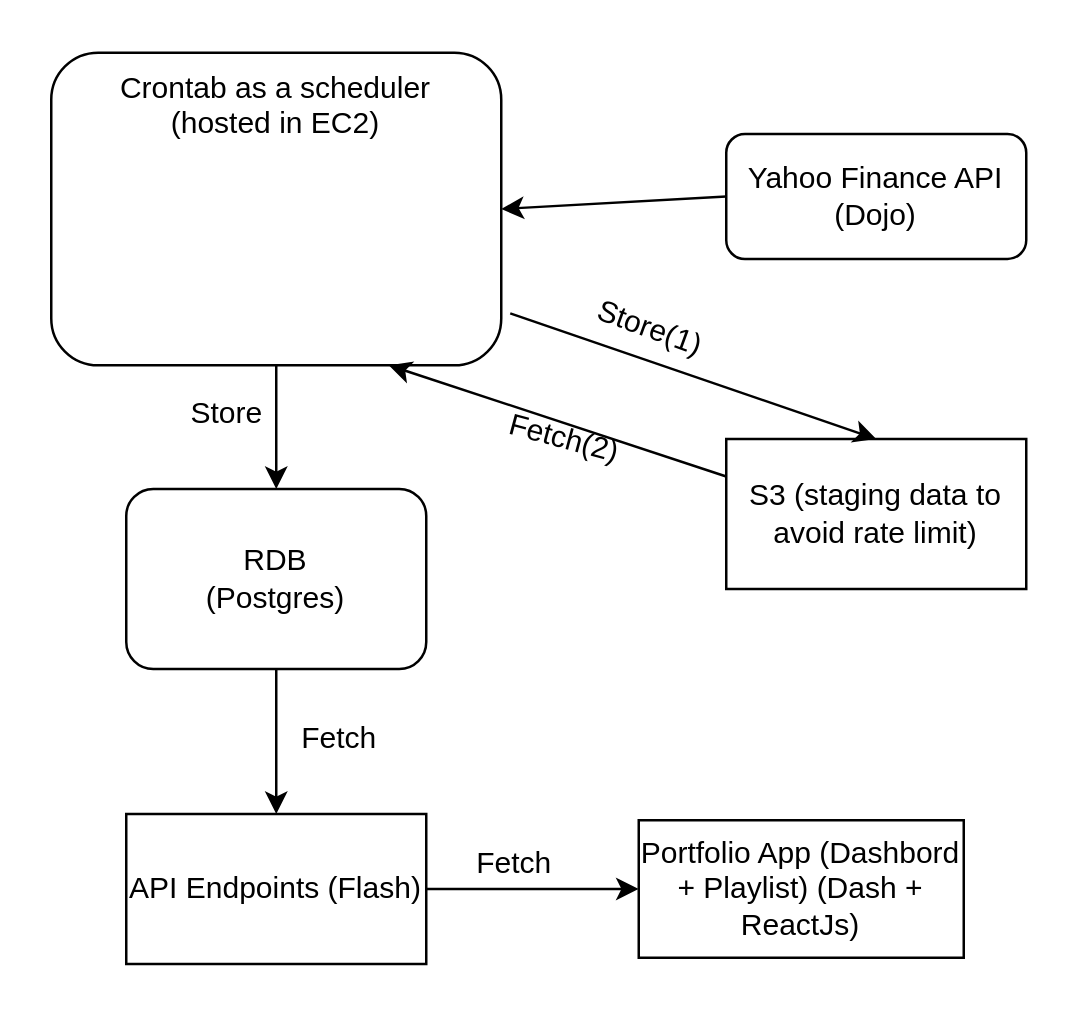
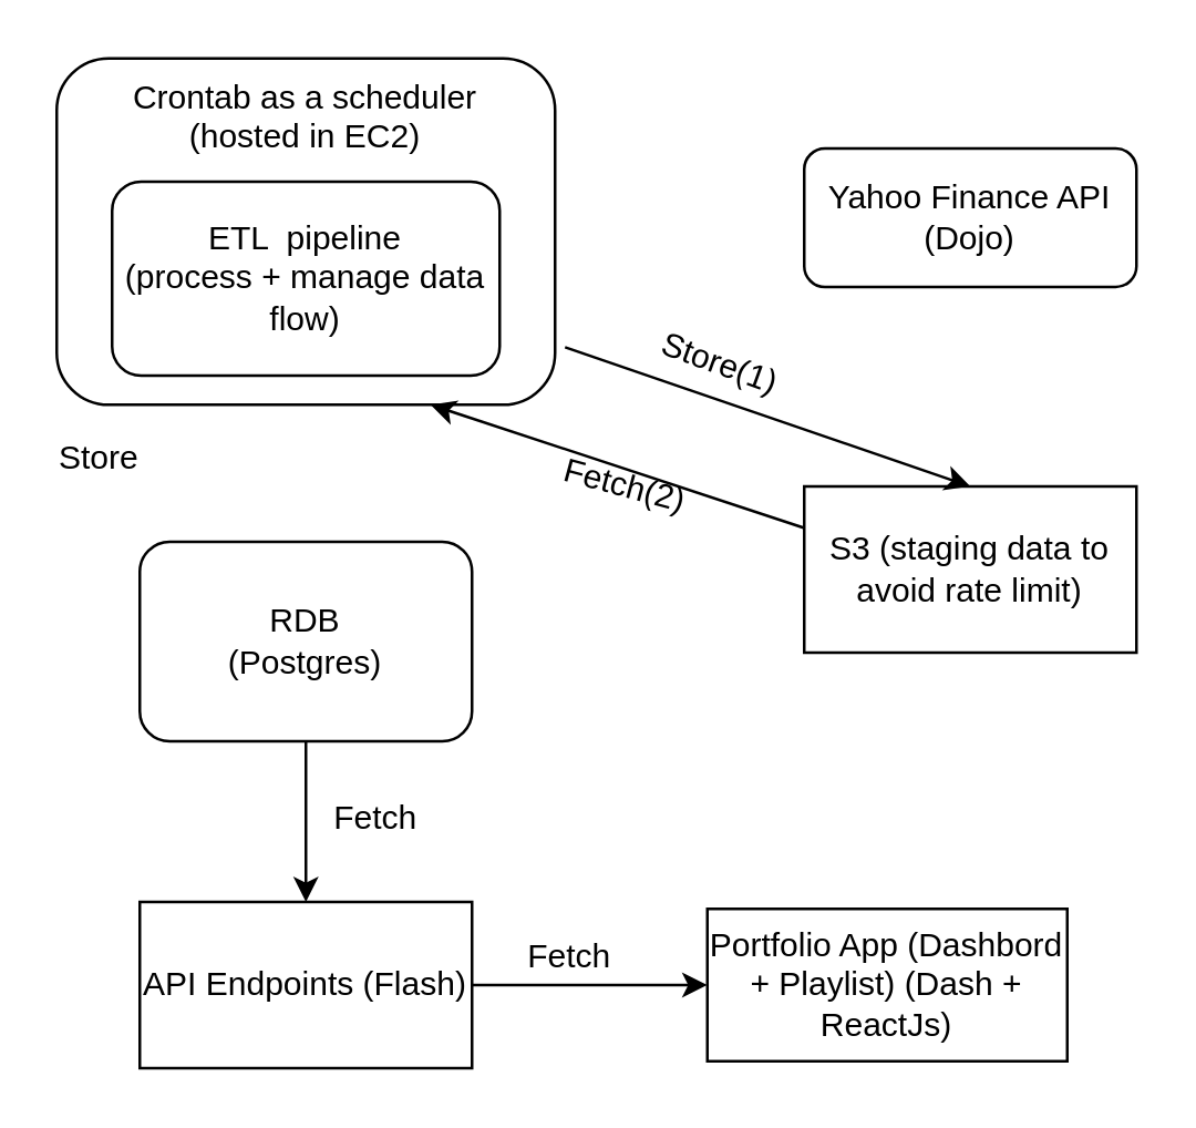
- <mxCell id="8" value="" style="endArrow=classic;html=1;rounded=0;entryX=1;entryY=0.5;entryDx=0;entryDy=0;exitX=0;exitY=0.5;exitDx=0;exitDy=0;" parent="1" source="6" target="2" edge="1"><mxGeometry width="50" height="50" relative="1" as="geometry"><mxPoint x="220" y="115" as="sourcePoint" /><mxPoint x="270" y="65" as="targetPoint" /></mxGeometry></mxCell>
+ <mxCell id="5" value="ETL &amp;nbsp;pipeline &lt;br&gt;(process + manage data flow)" style="rounded=1;whiteSpace=wrap;html=1;" parent="1" vertex="1"><mxGeometry x="40" y="65" width="140" height="70" as="geometry" /></mxCell>
- <mxCell id="14" value="Store" style="text;html=1;align=center;verticalAlign=middle;resizable=0;points=[];autosize=1;strokeColor=none;fillColor=none;" parent="1" vertex="1"><mxGeometry x="70" y="155" width="40" height="20" as="geometry" /></mxCell>
+ <mxCell id="14" value="Store" style="text;html=1;align=center;verticalAlign=middle;resizable=0;points=[];autosize=1;strokeColor=none;fillColor=none;" parent="1" vertex="1"><mxGeometry x="15" y="155" width="40" height="20" as="geometry" /></mxCell>
- <mxCell id="13" value="" style="endArrow=classic;html=1;rounded=0;exitX=0.5;exitY=1;exitDx=0;exitDy=0;entryX=0.5;entryY=0;entryDx=0;entryDy=0;" parent="1" source="2" target="4" edge="1"><mxGeometry width="50" height="50" relative="1" as="geometry"><mxPoint x="200" y="255" as="sourcePoint" /><mxPoint x="250" y="205" as="targetPoint" /></mxGeometry></mxCell>
